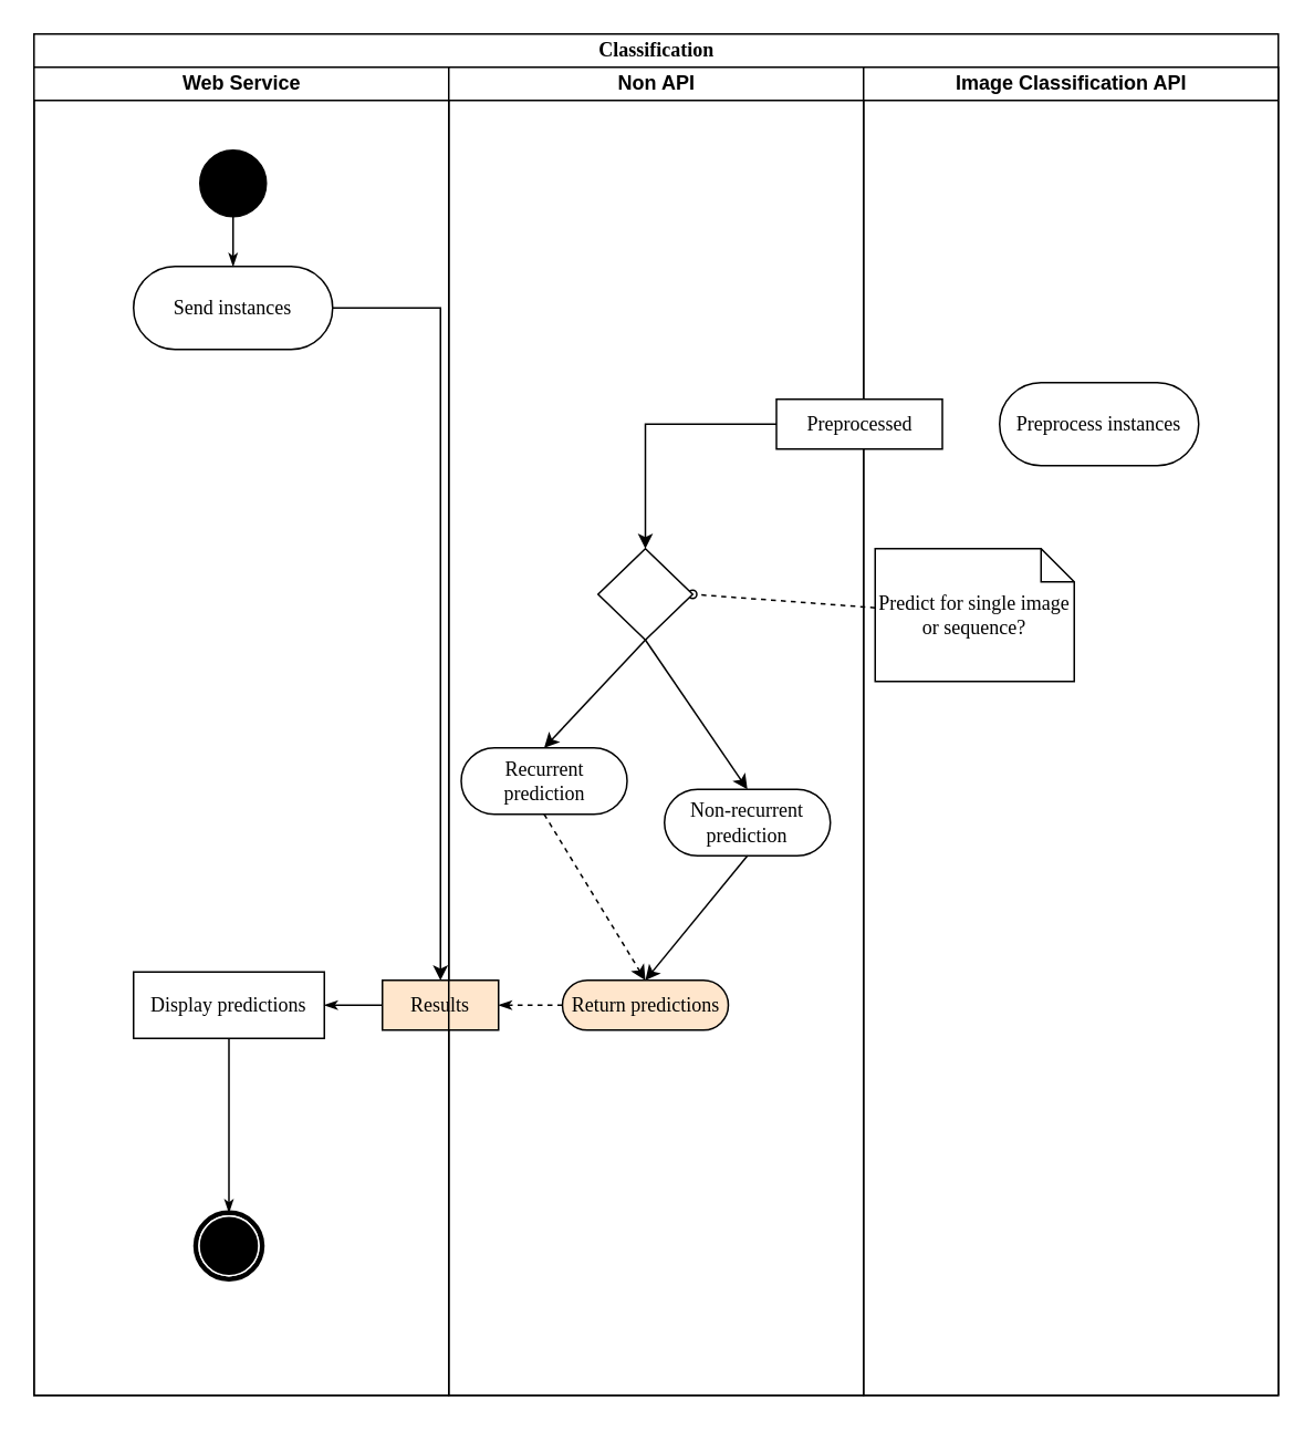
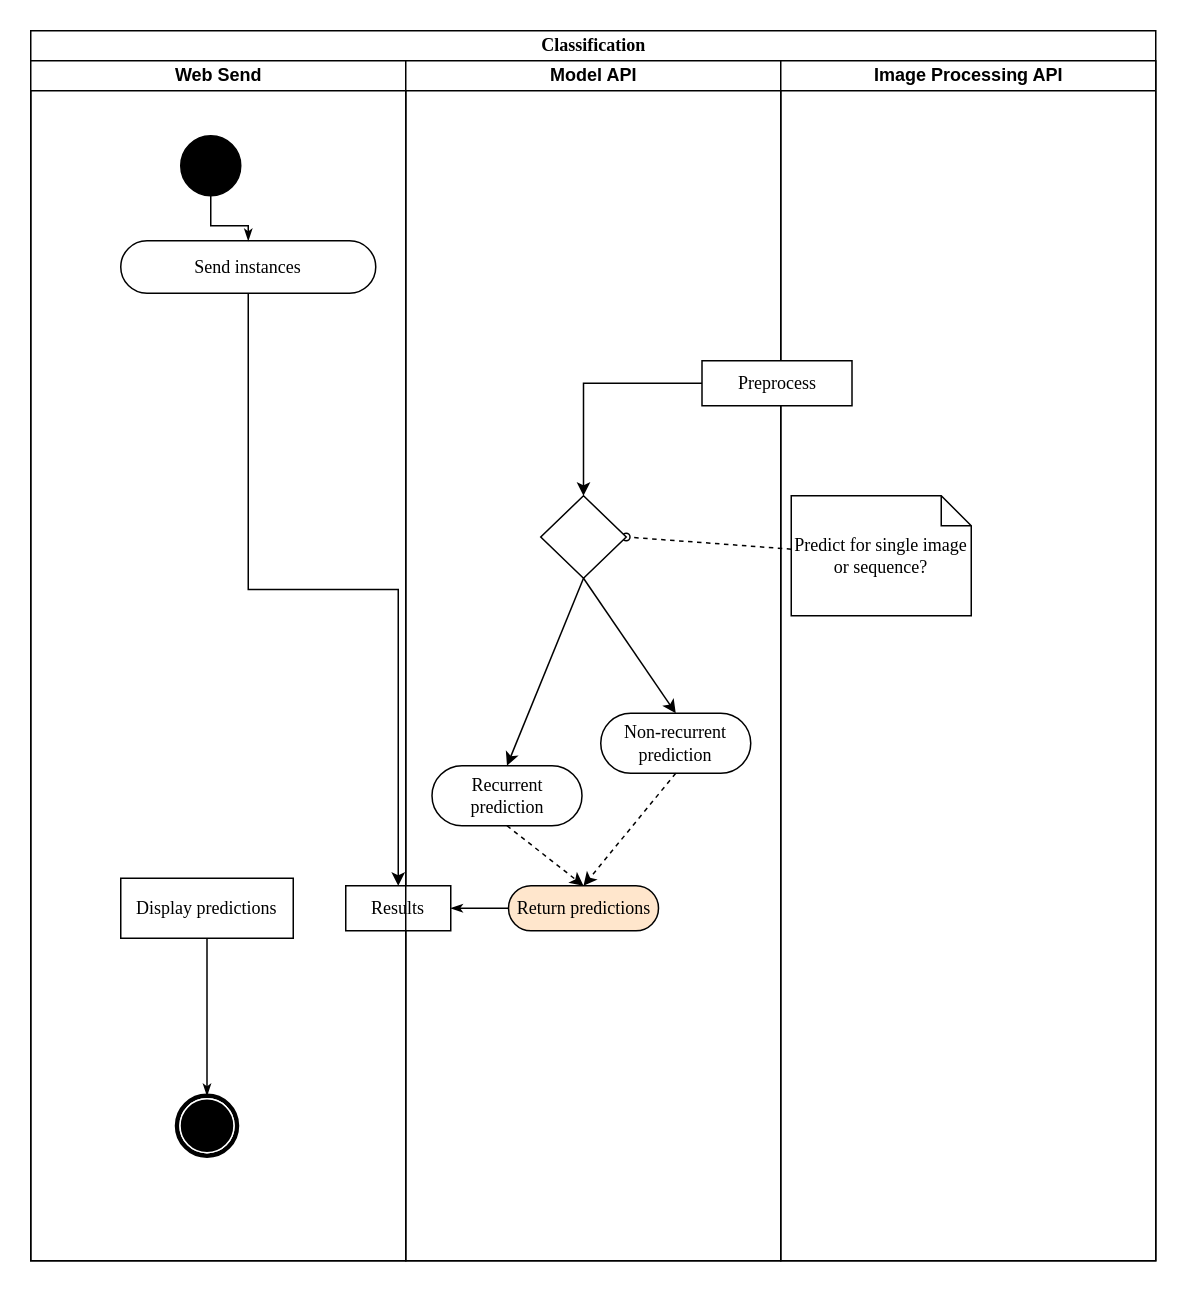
- <mxCell id="6" value="Web Service" style="swimlane;html=1;startSize=20;" parent="2" vertex="1"><mxGeometry y="20" width="250" height="800" as="geometry" /></mxCell>
+ <mxCell id="6" value="Web Send" style="swimlane;html=1;startSize=20;" parent="2" vertex="1"><mxGeometry y="20" width="250" height="800" as="geometry" /></mxCell>
- <mxCell id="15" value="Non API" style="swimlane;html=1;startSize=20;" parent="2" vertex="1"><mxGeometry x="250" y="20" width="250" height="800" as="geometry" /></mxCell>
+ <mxCell id="15" value="Model API" style="swimlane;html=1;startSize=20;" parent="2" vertex="1"><mxGeometry x="250" y="20" width="250" height="800" as="geometry" /></mxCell>
- <mxCell id="24" value="Image Classification API" style="swimlane;html=1;startSize=20;" parent="2" vertex="1"><mxGeometry x="500" y="20" width="250" height="800" as="geometry" /></mxCell>
+ <mxCell id="24" value="Image Processing API" style="swimlane;html=1;startSize=20;" parent="2" vertex="1"><mxGeometry x="500" y="20" width="250" height="800" as="geometry" /></mxCell>
- <mxCell id="8" value="Send instances" style="rounded=1;whiteSpace=wrap;html=1;shadow=0;comic=0;labelBackgroundColor=none;strokeWidth=1;fontFamily=Verdana;fontSize=12;align=center;arcSize=50;" parent="6" vertex="1"><mxGeometry x="60" y="120" width="120" height="50" as="geometry" /></mxCell>
+ <mxCell id="8" value="Send instances" style="rounded=1;whiteSpace=wrap;html=1;shadow=0;comic=0;labelBackgroundColor=none;strokeWidth=1;fontFamily=Verdana;fontSize=12;align=center;arcSize=50;" parent="6" vertex="1"><mxGeometry x="60" y="120" width="170" height="35" as="geometry" /></mxCell>
- <mxCell id="25" value="Preprocessed" style="rounded=0;whiteSpace=wrap;html=1;shadow=0;comic=0;labelBackgroundColor=none;strokeWidth=1;fontFamily=Verdana;fontSize=12;align=center;arcSize=50;" parent="24" vertex="1"><mxGeometry x="-52.5" y="200" width="100" height="30" as="geometry" /></mxCell>
+ <mxCell id="25" value="Preprocess" style="rounded=0;whiteSpace=wrap;html=1;shadow=0;comic=0;labelBackgroundColor=none;strokeWidth=1;fontFamily=Verdana;fontSize=12;align=center;arcSize=50;" parent="24" vertex="1"><mxGeometry x="-52.5" y="200" width="100" height="30" as="geometry" /></mxCell>
- <mxCell id="27" value="Preprocess instances" style="rounded=1;whiteSpace=wrap;html=1;shadow=0;comic=0;labelBackgroundColor=none;strokeWidth=1;fontFamily=Verdana;fontSize=12;align=center;arcSize=50;" vertex="1" parent="24"><mxGeometry x="82" y="190" width="120" height="50" as="geometry" /></mxCell>
- <mxCell id="17" value="Recurrent prediction" style="rounded=1;whiteSpace=wrap;html=1;shadow=0;comic=0;labelBackgroundColor=none;strokeWidth=1;fontFamily=Verdana;fontSize=12;align=center;arcSize=50;" vertex="1" parent="15"><mxGeometry x="7.5" y="410" width="100" height="40" as="geometry" /></mxCell>
+ <mxCell id="17" value="Recurrent prediction" style="rounded=1;whiteSpace=wrap;html=1;shadow=0;comic=0;labelBackgroundColor=none;strokeWidth=1;fontFamily=Verdana;fontSize=12;align=center;arcSize=50;" vertex="1" parent="15"><mxGeometry x="17.5" y="470" width="100" height="40" as="geometry" /></mxCell>
- <mxCell id="22" value="" style="endArrow=classic;html=1;exitX=0.5;exitY=1;exitDx=0;exitDy=0;entryX=0.5;entryY=0;entryDx=0;entryDy=0;" edge="1" parent="15" source="16" target="21"><mxGeometry width="50" height="50" relative="1" as="geometry"><mxPoint x="-230" y="1040" as="sourcePoint" /><mxPoint x="-180" y="990" as="targetPoint" /></mxGeometry></mxCell>
+ <mxCell id="22" value="" style="endArrow=classic;html=1;exitX=0.5;exitY=1;exitDx=0;exitDy=0;entryX=0.5;entryY=0;entryDx=0;entryDy=0;dashed=1;" edge="1" parent="15" source="16" target="21"><mxGeometry width="50" height="50" relative="1" as="geometry"><mxPoint x="-230" y="1040" as="sourcePoint" /><mxPoint x="-180" y="990" as="targetPoint" /></mxGeometry></mxCell>
- <mxCell id="13" style="edgeStyle=none;rounded=0;html=1;labelBackgroundColor=none;startArrow=none;startFill=0;startSize=5;endArrow=classicThin;endFill=1;endSize=5;jettySize=auto;orthogonalLoop=1;strokeWidth=1;fontFamily=Verdana;fontSize=12;entryX=1;entryY=0.5;entryDx=0;entryDy=0;exitX=0;exitY=0.5;exitDx=0;exitDy=0;" edge="1" parent="6" source="11" target="12"><mxGeometry relative="1" as="geometry"><mxPoint x="328.5" y="575" as="sourcePoint" /><mxPoint x="290" y="575" as="targetPoint" /></mxGeometry></mxCell>
- <mxCell id="11" value="Results" style="rounded=0;whiteSpace=wrap;html=1;shadow=0;comic=0;labelBackgroundColor=none;strokeWidth=1;fontFamily=Verdana;fontSize=12;align=center;arcSize=50;fillColor=#ffe6cc;" vertex="1" parent="6"><mxGeometry x="210" y="550" width="70" height="30" as="geometry" /></mxCell>
+ <mxCell id="11" value="Results" style="rounded=0;whiteSpace=wrap;html=1;shadow=0;comic=0;labelBackgroundColor=none;strokeWidth=1;fontFamily=Verdana;fontSize=12;align=center;arcSize=50;" vertex="1" parent="6"><mxGeometry x="210" y="550" width="70" height="30" as="geometry" /></mxCell>
- <mxCell id="28" style="edgeStyle=none;rounded=0;html=1;labelBackgroundColor=none;startArrow=none;startFill=0;startSize=5;endArrow=classicThin;endFill=1;endSize=5;jettySize=auto;orthogonalLoop=1;strokeWidth=1;fontFamily=Verdana;fontSize=12;entryX=1;entryY=0.5;entryDx=0;entryDy=0;dashed=1;" parent="2" source="21" target="11" edge="1"><mxGeometry relative="1" as="geometry" /></mxCell>
+ <mxCell id="28" style="edgeStyle=none;rounded=0;html=1;labelBackgroundColor=none;startArrow=none;startFill=0;startSize=5;endArrow=classicThin;endFill=1;endSize=5;jettySize=auto;orthogonalLoop=1;strokeWidth=1;fontFamily=Verdana;fontSize=12;entryX=1;entryY=0.5;entryDx=0;entryDy=0;" parent="2" source="21" target="11" edge="1"><mxGeometry relative="1" as="geometry" /></mxCell>
